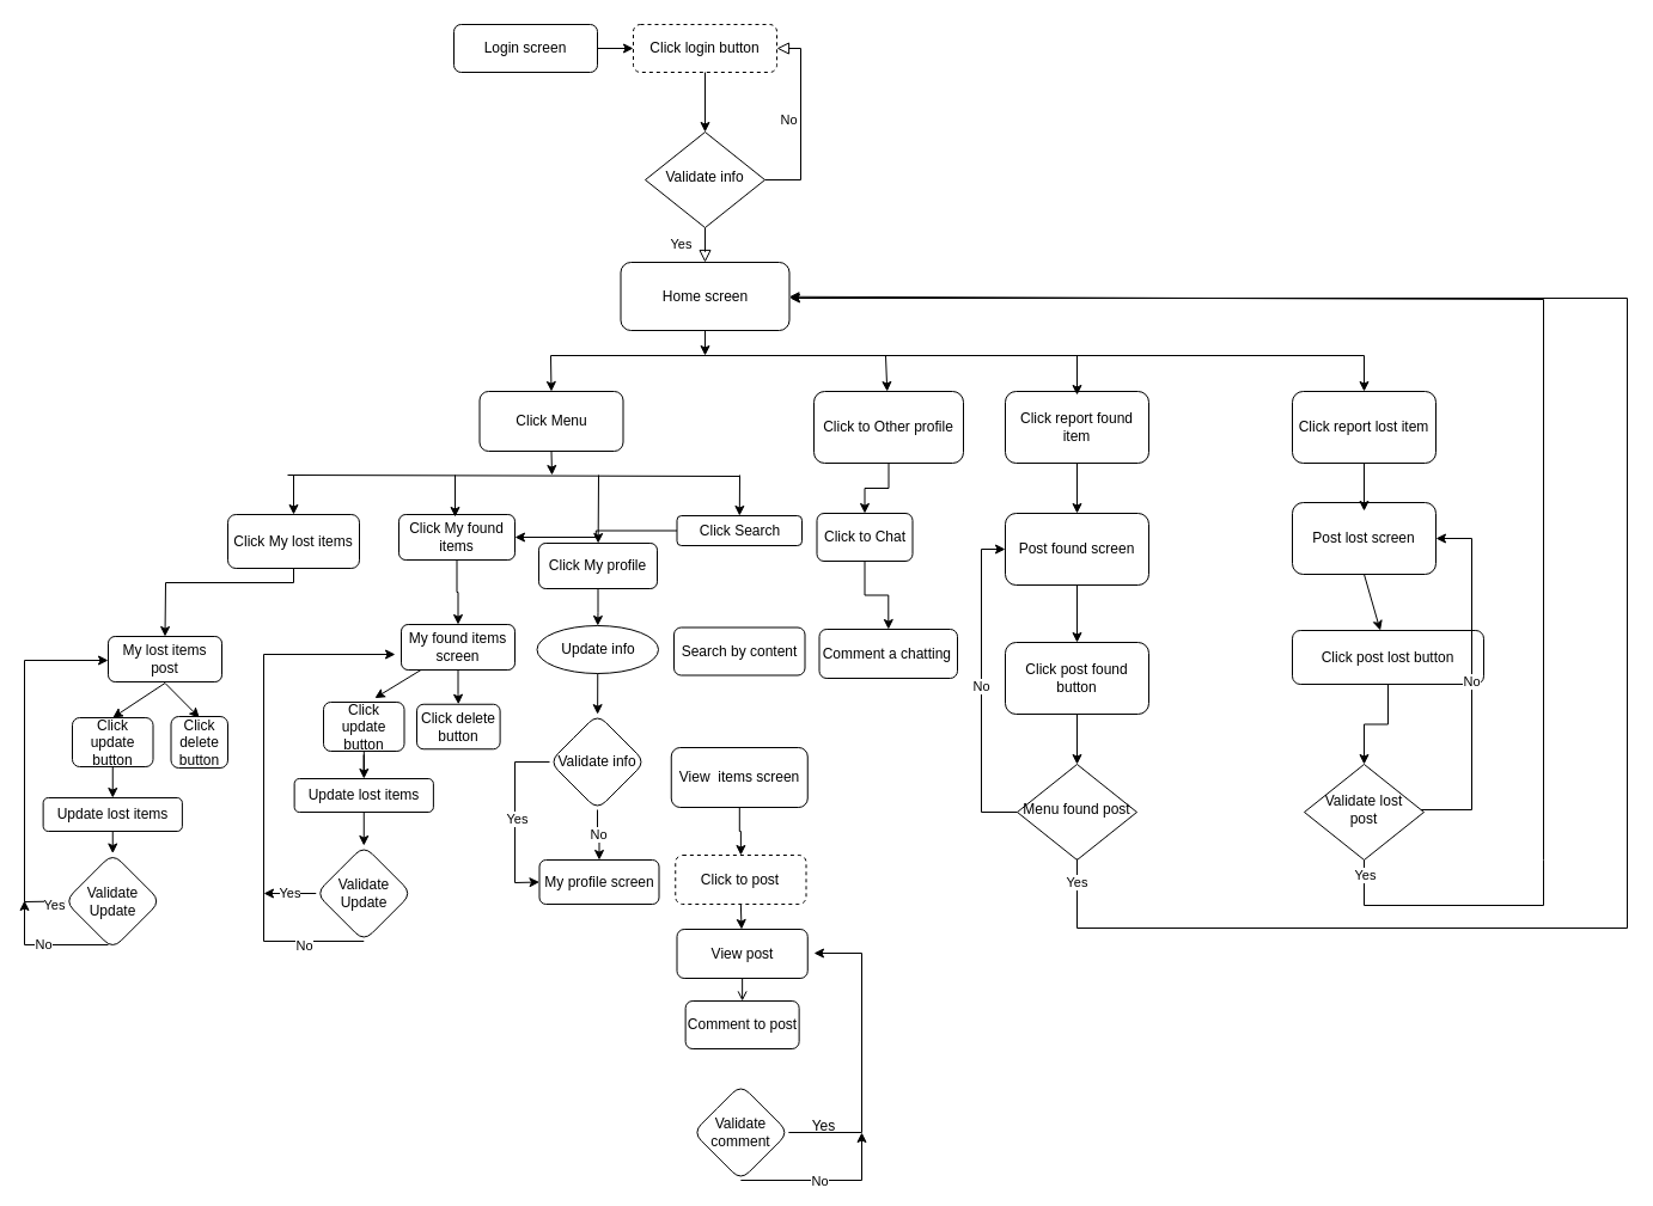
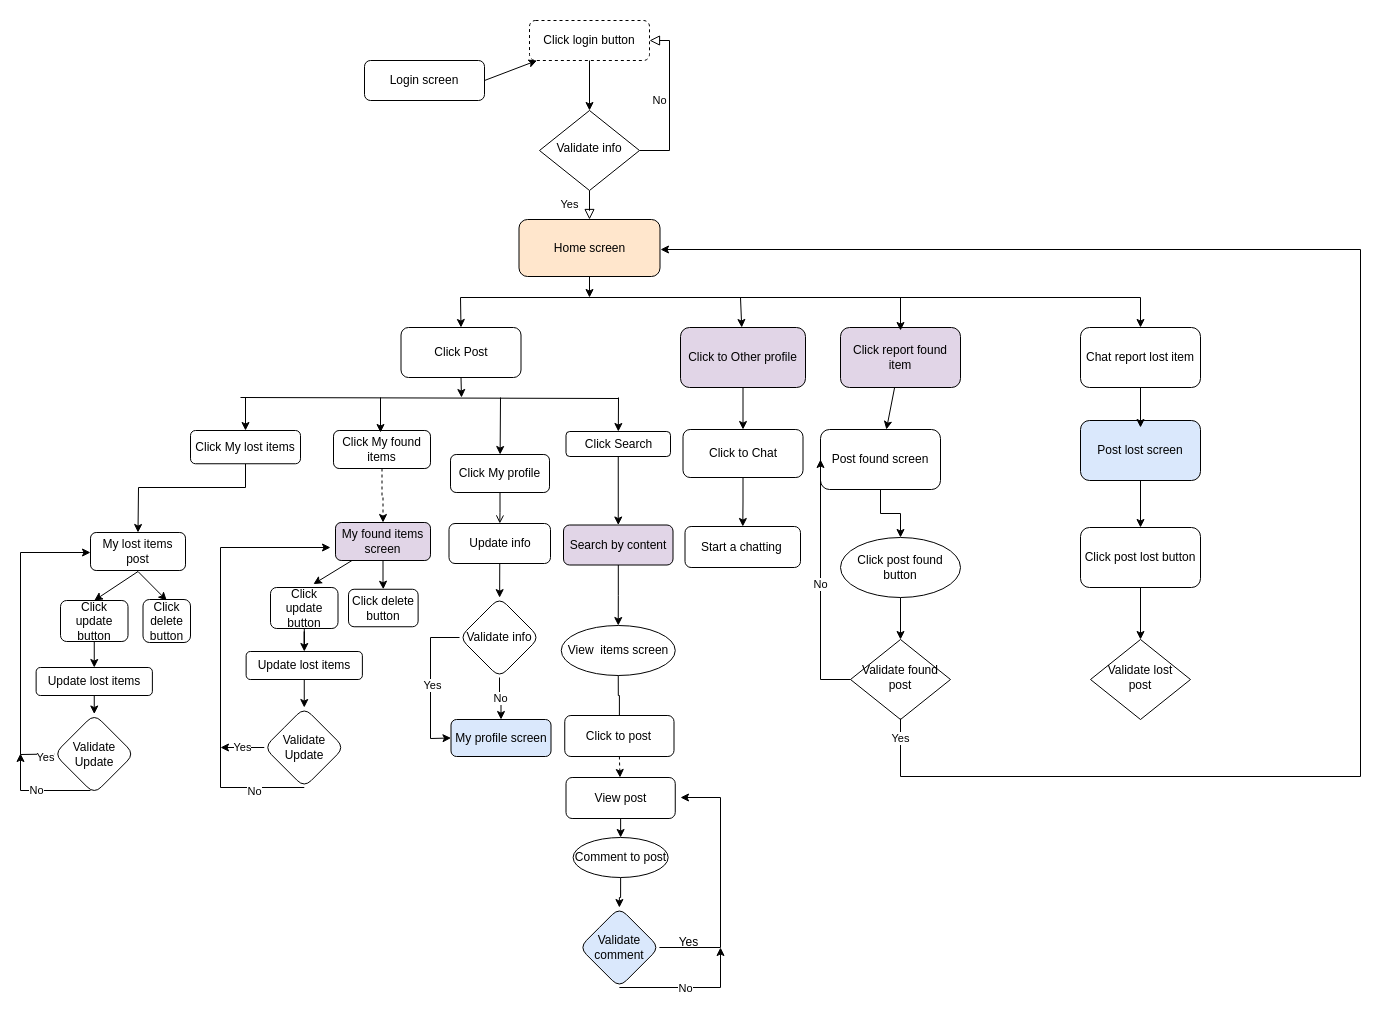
- <mxCell id="10" value="Login screen" style="rounded=1;whiteSpace=wrap;html=1;fontSize=12;glass=0;strokeWidth=1;shadow=0;" vertex="1" parent="1"><mxGeometry x="379" y="20" width="120" height="40" as="geometry" /></mxCell>
+ <mxCell id="10" value="Login screen" style="rounded=1;whiteSpace=wrap;html=1;fontSize=12;glass=0;strokeWidth=1;shadow=0;" vertex="1" parent="1"><mxGeometry x="364" y="60" width="120" height="40" as="geometry" /></mxCell>
- <mxCell id="6" value="Home screen" style="rounded=1;whiteSpace=wrap;html=1;fontSize=12;glass=0;strokeWidth=1;shadow=0;" vertex="1" parent="1"><mxGeometry x="518.5" y="219" width="141" height="57" as="geometry" /></mxCell>
+ <mxCell id="6" value="Home screen" style="rounded=1;whiteSpace=wrap;html=1;fontSize=12;glass=0;strokeWidth=1;shadow=0;fillColor=#ffe6cc;" vertex="1" parent="1"><mxGeometry x="518.5" y="219" width="141" height="57" as="geometry" /></mxCell>
- <mxCell id="21" value="Click Menu" style="rounded=1;whiteSpace=wrap;html=1;" vertex="1" parent="1"><mxGeometry x="400.5" y="327" width="120" height="50" as="geometry" /></mxCell>
+ <mxCell id="21" value="Click Post" style="rounded=1;whiteSpace=wrap;html=1;" vertex="1" parent="1"><mxGeometry x="400.5" y="327" width="120" height="50" as="geometry" /></mxCell>
- <mxCell id="41" value="Click to Other profile" style="whiteSpace=wrap;html=1;rounded=1;" vertex="1" parent="1"><mxGeometry x="680" y="327" width="125" height="60" as="geometry" /></mxCell>
+ <mxCell id="41" value="Click to Other profile" style="whiteSpace=wrap;html=1;rounded=1;fillColor=#e1d5e7;" vertex="1" parent="1"><mxGeometry x="680" y="327" width="125" height="60" as="geometry" /></mxCell>
- <mxCell id="22" value="Click report found item" style="rounded=1;whiteSpace=wrap;html=1;" vertex="1" parent="1"><mxGeometry x="840" y="327" width="120" height="60" as="geometry" /></mxCell>
+ <mxCell id="22" value="Click report found item" style="rounded=1;whiteSpace=wrap;html=1;fillColor=#e1d5e7;" vertex="1" parent="1"><mxGeometry x="840" y="327" width="120" height="60" as="geometry" /></mxCell>
- <mxCell id="7" value="Click report lost item" style="rounded=1;whiteSpace=wrap;html=1;" vertex="1" parent="1"><mxGeometry x="1080" y="327" width="120" height="60" as="geometry" /></mxCell>
+ <mxCell id="7" value="Chat report lost item" style="rounded=1;whiteSpace=wrap;html=1;" vertex="1" parent="1"><mxGeometry x="1080" y="327" width="120" height="60" as="geometry" /></mxCell>
- <mxCell id="36" value="" style="edgeStyle=orthogonalEdgeStyle;rounded=0;orthogonalLoop=1;jettySize=auto;html=1;" edge="1" parent="1" source="37" target="39"><mxGeometry relative="1" as="geometry" /></mxCell>
+ <mxCell id="36" value="" style="edgeStyle=orthogonalEdgeStyle;rounded=0;orthogonalLoop=1;jettySize=auto;html=1;" edge="1" parent="1" source="37" target="51"><mxGeometry relative="1" as="geometry" /></mxCell>
- <mxCell id="35" value="Click to Chat" style="whiteSpace=wrap;html=1;rounded=1;" vertex="1" parent="1"><mxGeometry x="682.5" y="429" width="80" height="40" as="geometry" /></mxCell>
+ <mxCell id="35" value="Click to Chat" style="whiteSpace=wrap;html=1;rounded=1;" vertex="1" parent="1"><mxGeometry x="682.5" y="429" width="120" height="48" as="geometry" /></mxCell>
- <mxCell id="12" value="Post lost screen" style="rounded=1;whiteSpace=wrap;html=1;fontSize=12;glass=0;strokeWidth=1;shadow=0;" vertex="1" parent="1"><mxGeometry x="1080" y="420" width="120" height="60" as="geometry" /></mxCell>
+ <mxCell id="12" value="Post lost screen" style="rounded=1;whiteSpace=wrap;html=1;fontSize=12;glass=0;strokeWidth=1;shadow=0;fillColor=#dae8fc;" vertex="1" parent="1"><mxGeometry x="1080" y="420" width="120" height="60" as="geometry" /></mxCell>
- <mxCell id="72" value="Click My lost items" style="whiteSpace=wrap;html=1;rounded=1;" vertex="1" parent="1"><mxGeometry x="190" y="430" width="110" height="45" as="geometry" /></mxCell>
+ <mxCell id="72" value="Click My lost items" style="whiteSpace=wrap;html=1;rounded=1;" vertex="1" parent="1"><mxGeometry x="190" y="430" width="110" height="33.25" as="geometry" /></mxCell>
- <mxCell id="26" value="Post found screen" style="rounded=1;whiteSpace=wrap;html=1;" vertex="1" parent="1"><mxGeometry x="840" y="429" width="120" height="60" as="geometry" /></mxCell>
+ <mxCell id="26" value="Post found screen" style="rounded=1;whiteSpace=wrap;html=1;" vertex="1" parent="1"><mxGeometry x="820" y="429" width="120" height="60" as="geometry" /></mxCell>
- <mxCell id="38" value="" style="edgeStyle=orthogonalEdgeStyle;rounded=0;orthogonalLoop=1;jettySize=auto;html=1;" edge="1" parent="1" source="39" target="58"><mxGeometry relative="1" as="geometry" /></mxCell>
+ <mxCell id="38" value="" style="edgeStyle=orthogonalEdgeStyle;rounded=0;orthogonalLoop=1;jettySize=auto;html=1;dashed=1;" edge="1" parent="1" source="39" target="58"><mxGeometry relative="1" as="geometry" /></mxCell>
- <mxCell id="32" value="" style="edgeStyle=orthogonalEdgeStyle;rounded=0;orthogonalLoop=1;jettySize=auto;html=1;" edge="1" parent="1" source="33" target="42"><mxGeometry relative="1" as="geometry"><mxPoint x="516.5" y="477" as="sourcePoint" /></mxGeometry></mxCell>
+ <mxCell id="32" value="" style="edgeStyle=orthogonalEdgeStyle;rounded=0;orthogonalLoop=1;jettySize=auto;html=1;endArrow=open;" edge="1" parent="1" source="33" target="42"><mxGeometry relative="1" as="geometry"><mxPoint x="516.5" y="477" as="sourcePoint" /></mxGeometry></mxCell>
- <mxCell id="58" value="My found items screen" style="rounded=1;whiteSpace=wrap;html=1;" vertex="1" parent="1"><mxGeometry x="335" y="522" width="95" height="38" as="geometry" /></mxCell>
+ <mxCell id="58" value="My found items screen" style="rounded=1;whiteSpace=wrap;html=1;fillColor=#e1d5e7;" vertex="1" parent="1"><mxGeometry x="335" y="522" width="95" height="38" as="geometry" /></mxCell>
- <mxCell id="42" value="Update info" style="ellipse;whiteSpace=wrap;html=1;" vertex="1" parent="1"><mxGeometry x="448.5" y="523" width="101.5" height="40" as="geometry" /></mxCell>
+ <mxCell id="42" value="Update info" style="whiteSpace=wrap;html=1;rounded=1;" vertex="1" parent="1"><mxGeometry x="448.5" y="523" width="101.5" height="40" as="geometry" /></mxCell>
- <mxCell id="51" value="Search by content" style="whiteSpace=wrap;html=1;rounded=1;" vertex="1" parent="1"><mxGeometry x="563" y="524.5" width="109.5" height="40" as="geometry" /></mxCell>
+ <mxCell id="51" value="Search by content" style="whiteSpace=wrap;html=1;rounded=1;fillColor=#e1d5e7;" vertex="1" parent="1"><mxGeometry x="563" y="524.5" width="109.5" height="40" as="geometry" /></mxCell>
- <mxCell id="67" value="Comment a chatting&amp;nbsp;" style="whiteSpace=wrap;html=1;rounded=1;" vertex="1" parent="1"><mxGeometry x="684.5" y="526" width="115.5" height="41" as="geometry" /></mxCell>
+ <mxCell id="67" value="Start a chatting&amp;nbsp;" style="whiteSpace=wrap;html=1;rounded=1;" vertex="1" parent="1"><mxGeometry x="684.5" y="526" width="115.5" height="41" as="geometry" /></mxCell>
- <mxCell id="16" value="Click post lost button" style="rounded=1;whiteSpace=wrap;html=1;fontSize=12;glass=0;strokeWidth=1;shadow=0;" vertex="1" parent="1"><mxGeometry x="1080" y="527" width="160" height="45" as="geometry" /></mxCell>
+ <mxCell id="16" value="Click post lost button" style="rounded=1;whiteSpace=wrap;html=1;fontSize=12;glass=0;strokeWidth=1;shadow=0;" vertex="1" parent="1"><mxGeometry x="1080" y="527" width="120" height="60" as="geometry" /></mxCell>
- <mxCell id="68" value="Click post found button" style="rounded=1;whiteSpace=wrap;html=1;fontSize=12;glass=0;strokeWidth=1;shadow=0;" vertex="1" parent="1"><mxGeometry x="840" y="537" width="120" height="60" as="geometry" /></mxCell>
+ <mxCell id="68" value="Click post found button" style="ellipse;whiteSpace=wrap;html=1;fontSize=12;glass=0;strokeWidth=1;shadow=0;" vertex="1" parent="1"><mxGeometry x="840" y="537" width="120" height="60" as="geometry" /></mxCell>
- <mxCell id="17" value="No" style="edgeStyle=orthogonalEdgeStyle;rounded=0;orthogonalLoop=1;jettySize=auto;html=1;" edge="1" parent="1" source="18" target="12"><mxGeometry relative="1" as="geometry"><Array as="points"><mxPoint x="1230" y="677" /><mxPoint x="1230" y="450" /></Array></mxGeometry></mxCell>
+ <mxCell id="50" value="" style="edgeStyle=orthogonalEdgeStyle;rounded=0;orthogonalLoop=1;jettySize=auto;html=1;" edge="1" parent="1" source="51" target="53"><mxGeometry relative="1" as="geometry" /></mxCell>
- <mxCell id="19" value="" style="endArrow=classic;html=1;rounded=0;exitX=0.5;exitY=1;exitDx=0;exitDy=0;" edge="1" parent="1" source="18" target="6"><mxGeometry width="50" height="50" relative="1" as="geometry"><mxPoint x="759" y="330" as="sourcePoint" /><mxPoint x="809" y="280" as="targetPoint" /><Array as="points"><mxPoint x="1140" y="757" /><mxPoint x="1290" y="757" /><mxPoint x="1290" y="719" /><mxPoint x="1290" y="250" /></Array></mxGeometry></mxCell>
- <mxCell id="20" value="Yes" style="edgeLabel;html=1;align=center;verticalAlign=middle;resizable=0;points=[];" vertex="1" connectable="0" parent="19"><mxGeometry x="-0.982" relative="1" as="geometry"><mxPoint as="offset" /></mxGeometry></mxCell>
- <mxCell id="53" value="View&amp;nbsp; items screen" style="rounded=1;whiteSpace=wrap;html=1;" vertex="1" parent="1"><mxGeometry x="560.75" y="625" width="114" height="50" as="geometry" /></mxCell>
+ <mxCell id="53" value="View&amp;nbsp; items screen" style="ellipse;whiteSpace=wrap;html=1;" vertex="1" parent="1"><mxGeometry x="560.75" y="625" width="114" height="50" as="geometry" /></mxCell>
- <mxCell id="28" value="Menu found post" style="rhombus;whiteSpace=wrap;html=1;shadow=0;fontFamily=Helvetica;fontSize=12;align=center;strokeWidth=1;spacing=6;spacingTop=-4;" vertex="1" parent="1"><mxGeometry x="850" y="639" width="100" height="80" as="geometry" /></mxCell>
+ <mxCell id="28" value="Validate found post" style="rhombus;whiteSpace=wrap;html=1;shadow=0;fontFamily=Helvetica;fontSize=12;align=center;strokeWidth=1;spacing=6;spacingTop=-4;" vertex="1" parent="1"><mxGeometry x="850" y="639" width="100" height="80" as="geometry" /></mxCell>
- <mxCell id="52" value="" style="edgeStyle=orthogonalEdgeStyle;rounded=0;orthogonalLoop=1;jettySize=auto;html=1;" edge="1" parent="1" source="53" target="90"><mxGeometry relative="1" as="geometry" /></mxCell>
+ <mxCell id="52" value="" style="edgeStyle=orthogonalEdgeStyle;rounded=0;orthogonalLoop=1;jettySize=auto;html=1;endArrow=none;" edge="1" parent="1" source="53" target="90"><mxGeometry relative="1" as="geometry" /></mxCell>
- <mxCell id="90" value="Click to post" style="whiteSpace=wrap;html=1;rounded=1;dashed=1;" vertex="1" parent="1"><mxGeometry x="564.25" y="715" width="109.25" height="41" as="geometry" /></mxCell>
+ <mxCell id="90" value="Click to post" style="whiteSpace=wrap;html=1;rounded=1;" vertex="1" parent="1"><mxGeometry x="564.25" y="715" width="109.25" height="41" as="geometry" /></mxCell>
- <mxCell id="31" value="My profile screen" style="rounded=1;whiteSpace=wrap;html=1;" vertex="1" parent="1"><mxGeometry x="450.5" y="719" width="100" height="37" as="geometry" /></mxCell>
+ <mxCell id="31" value="My profile screen" style="rounded=1;whiteSpace=wrap;html=1;fillColor=#dae8fc;" vertex="1" parent="1"><mxGeometry x="450.5" y="719" width="100" height="37" as="geometry" /></mxCell>
- <mxCell id="94" value="" style="endArrow=classic;html=1;rounded=0;exitX=0.5;exitY=1;exitDx=0;exitDy=0;" edge="1" parent="1" source="90" target="93"><mxGeometry width="50" height="50" relative="1" as="geometry"><mxPoint x="530" y="537" as="sourcePoint" /><mxPoint x="580" y="487" as="targetPoint" /></mxGeometry></mxCell>
+ <mxCell id="94" value="" style="endArrow=classic;html=1;rounded=0;exitX=0.5;exitY=1;exitDx=0;exitDy=0;dashed=1;" edge="1" parent="1" source="90" target="93"><mxGeometry width="50" height="50" relative="1" as="geometry"><mxPoint x="530" y="537" as="sourcePoint" /><mxPoint x="580" y="487" as="targetPoint" /></mxGeometry></mxCell>
- <mxCell id="100" value="" style="endArrow=open;html=1;rounded=0;exitX=0.5;exitY=1;exitDx=0;exitDy=0;entryX=0.5;entryY=0;entryDx=0;entryDy=0;" edge="1" parent="1" source="93" target="99"><mxGeometry width="50" height="50" relative="1" as="geometry"><mxPoint x="530" y="547" as="sourcePoint" /><mxPoint x="580" y="497" as="targetPoint" /></mxGeometry></mxCell>
+ <mxCell id="100" value="" style="endArrow=classic;html=1;rounded=0;exitX=0.5;exitY=1;exitDx=0;exitDy=0;entryX=0.5;entryY=0;entryDx=0;entryDy=0;" edge="1" parent="1" source="93" target="99"><mxGeometry width="50" height="50" relative="1" as="geometry"><mxPoint x="530" y="547" as="sourcePoint" /><mxPoint x="580" y="497" as="targetPoint" /></mxGeometry></mxCell>
- <mxCell id="99" value="Comment to post" style="rounded=1;whiteSpace=wrap;html=1;" vertex="1" parent="1"><mxGeometry x="572.63" y="837" width="95" height="40" as="geometry" /></mxCell>
+ <mxCell id="99" value="Comment to post" style="ellipse;whiteSpace=wrap;html=1;" vertex="1" parent="1"><mxGeometry x="572.63" y="837" width="95" height="40" as="geometry" /></mxCell>
+ <mxCell id="98" value="" style="edgeStyle=orthogonalEdgeStyle;rounded=0;orthogonalLoop=1;jettySize=auto;html=1;" edge="1" parent="1" source="99" target="91"><mxGeometry relative="1" as="geometry" /></mxCell>
- <mxCell id="91" value="Validate comment" style="rhombus;whiteSpace=wrap;html=1;rounded=1;" vertex="1" parent="1"><mxGeometry x="578.87" y="907" width="80" height="80" as="geometry" /></mxCell>
+ <mxCell id="91" value="Validate comment" style="rhombus;whiteSpace=wrap;html=1;rounded=1;fillColor=#dae8fc;" vertex="1" parent="1"><mxGeometry x="578.87" y="907" width="80" height="80" as="geometry" /></mxCell>
